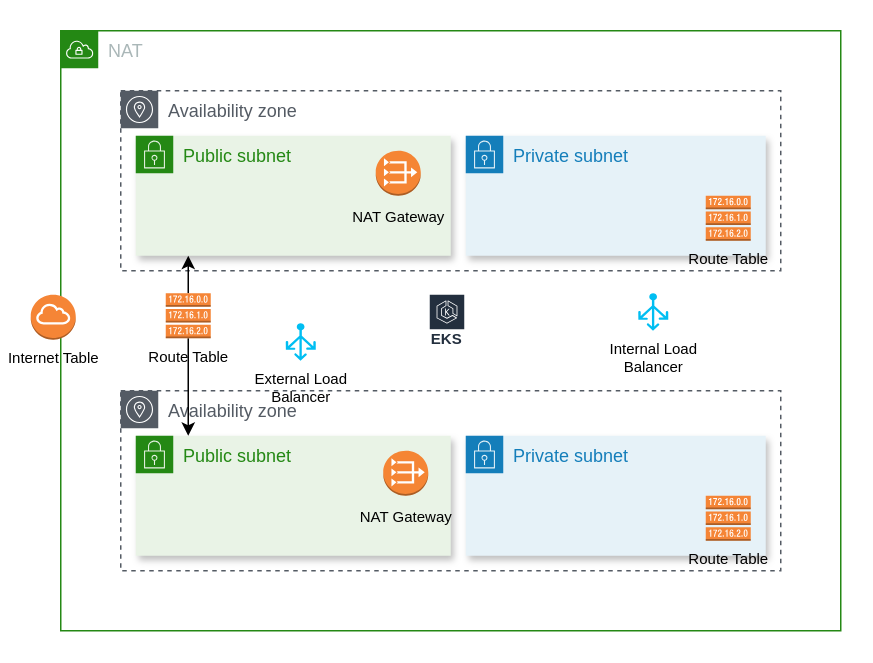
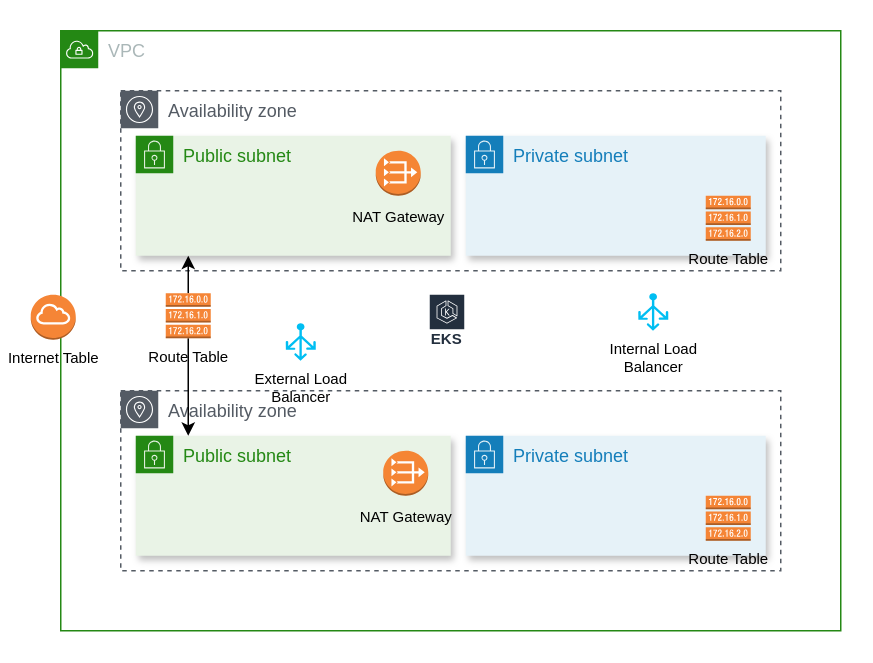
- <mxCell id="2" value="NAT" style="points=[[0,0],[0.25,0],[0.5,0],[0.75,0],[1,0],[1,0.25],[1,0.5],[1,0.75],[1,1],[0.75,1],[0.5,1],[0.25,1],[0,1],[0,0.75],[0,0.5],[0,0.25]];outlineConnect=0;gradientColor=none;html=1;whiteSpace=wrap;fontSize=12;fontStyle=0;container=1;pointerEvents=0;collapsible=0;recursiveResize=0;shape=mxgraph.aws4.group;grIcon=mxgraph.aws4.group_vpc;strokeColor=#248814;fillColor=none;verticalAlign=top;align=left;spacingLeft=30;fontColor=#AAB7B8;dashed=0;" vertex="1" parent="1"><mxGeometry x="40" y="20" width="520" height="400" as="geometry" /></mxCell>
+ <mxCell id="2" value="VPC" style="points=[[0,0],[0.25,0],[0.5,0],[0.75,0],[1,0],[1,0.25],[1,0.5],[1,0.75],[1,1],[0.75,1],[0.5,1],[0.25,1],[0,1],[0,0.75],[0,0.5],[0,0.25]];outlineConnect=0;gradientColor=none;html=1;whiteSpace=wrap;fontSize=12;fontStyle=0;container=1;pointerEvents=0;collapsible=0;recursiveResize=0;shape=mxgraph.aws4.group;grIcon=mxgraph.aws4.group_vpc;strokeColor=#248814;fillColor=none;verticalAlign=top;align=left;spacingLeft=30;fontColor=#AAB7B8;dashed=0;" vertex="1" parent="1"><mxGeometry x="40" y="20" width="520" height="400" as="geometry" /></mxCell>
